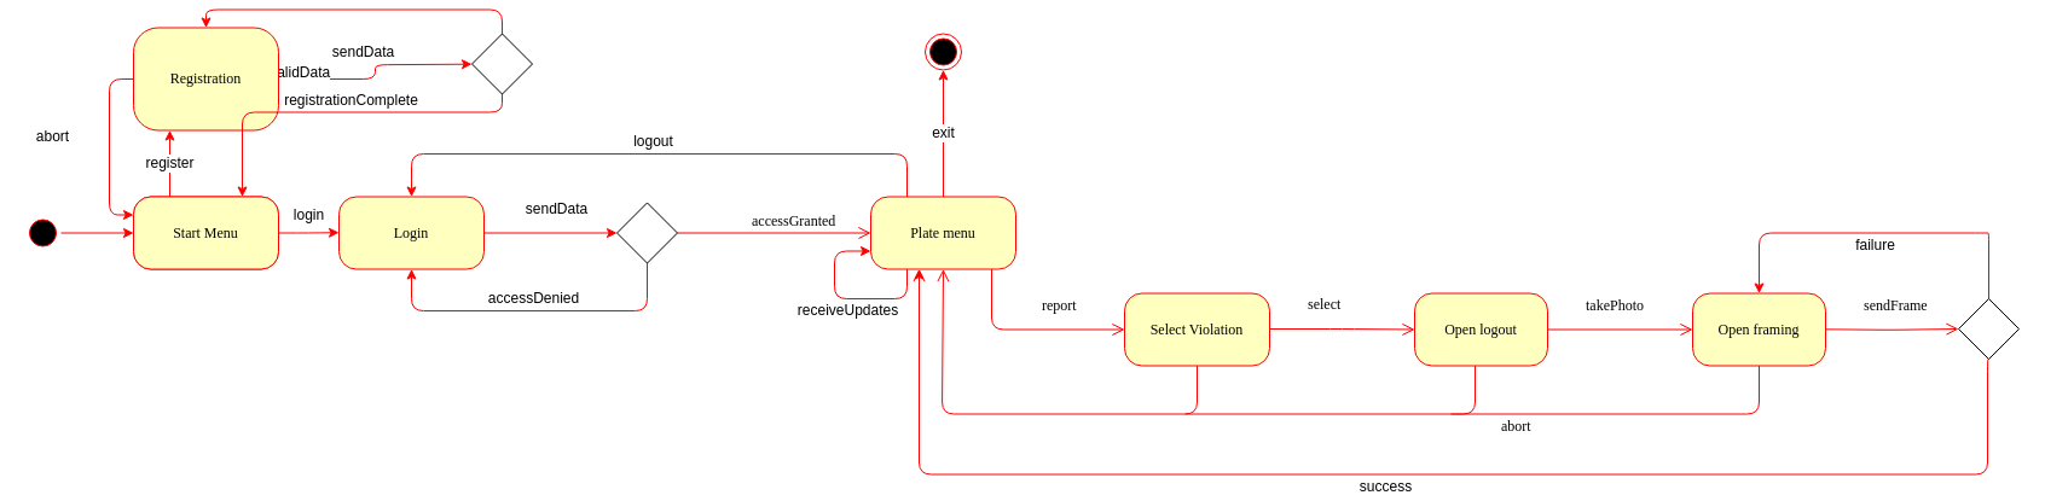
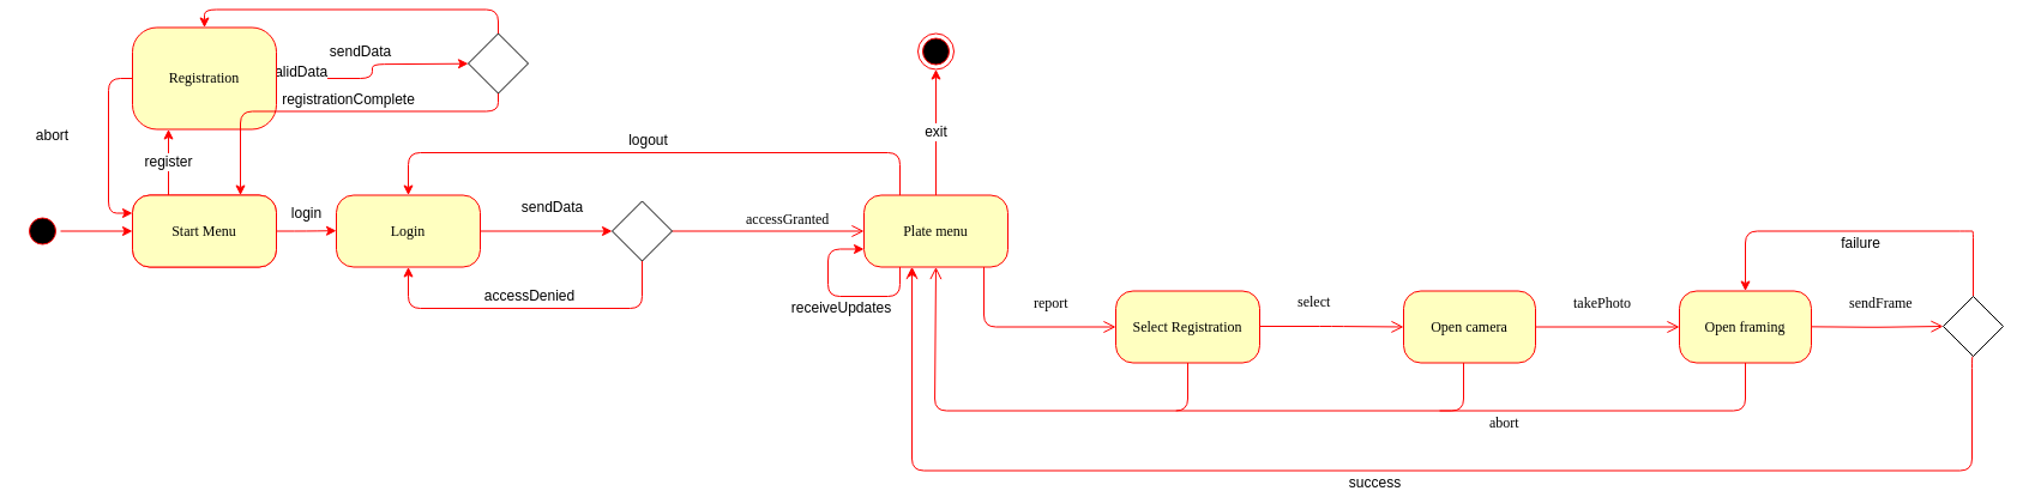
- <mxCell id="9" value="Select Violation" style="rounded=1;whiteSpace=wrap;html=1;arcSize=24;fillColor=#ffffc0;strokeColor=#ff0000;shadow=0;comic=0;labelBackgroundColor=none;fontFamily=Verdana;fontSize=12;fontColor=#000000;align=center;" parent="1" vertex="1"><mxGeometry x="930" y="240.5" width="120" height="60" as="geometry" /></mxCell>
+ <mxCell id="9" value="Select Registration" style="rounded=1;whiteSpace=wrap;html=1;arcSize=24;fillColor=#ffffc0;strokeColor=#ff0000;shadow=0;comic=0;labelBackgroundColor=none;fontFamily=Verdana;fontSize=12;fontColor=#000000;align=center;" parent="1" vertex="1"><mxGeometry x="930" y="240.5" width="120" height="60" as="geometry" /></mxCell>
- <mxCell id="10" value="Open logout" style="rounded=1;whiteSpace=wrap;html=1;arcSize=24;fillColor=#ffffc0;strokeColor=#ff0000;shadow=0;comic=0;labelBackgroundColor=none;fontFamily=Verdana;fontSize=12;fontColor=#000000;align=center;" parent="1" vertex="1"><mxGeometry x="1170" y="240.5" width="110" height="60" as="geometry" /></mxCell>
+ <mxCell id="10" value="Open camera" style="rounded=1;whiteSpace=wrap;html=1;arcSize=24;fillColor=#ffffc0;strokeColor=#ff0000;shadow=0;comic=0;labelBackgroundColor=none;fontFamily=Verdana;fontSize=12;fontColor=#000000;align=center;" parent="1" vertex="1"><mxGeometry x="1170" y="240.5" width="110" height="60" as="geometry" /></mxCell>
